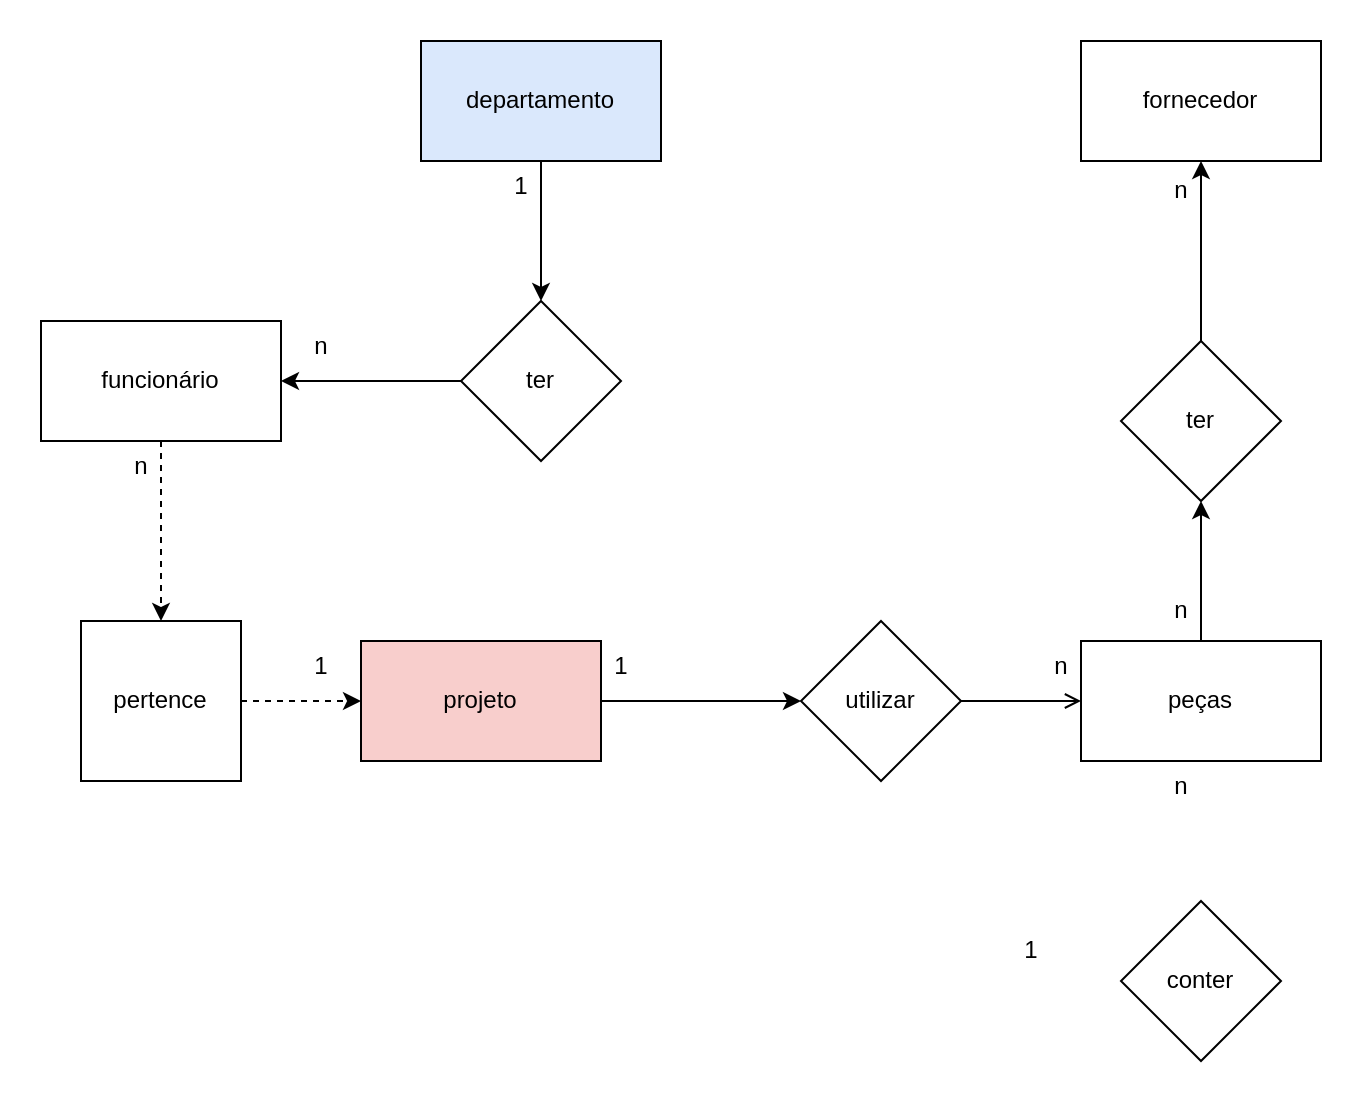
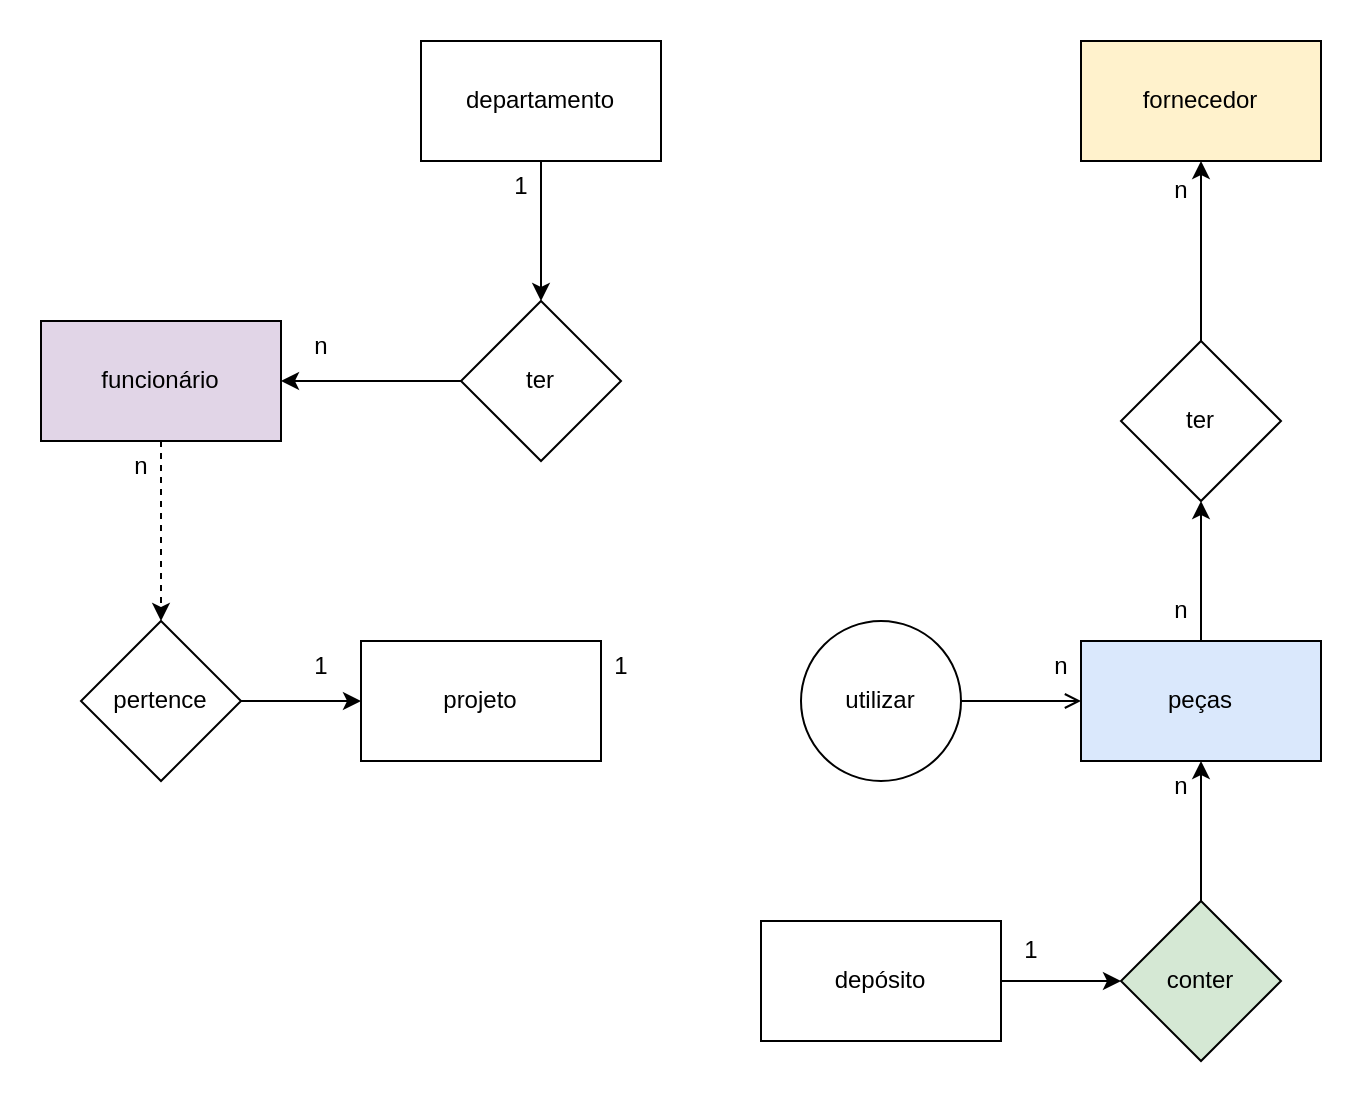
- <mxCell id="3" value="&lt;div&gt;departamento&lt;/div&gt;" style="whiteSpace=wrap;html=1;fillColor=#dae8fc;" vertex="1" parent="1"><mxGeometry x="210" y="20" width="120" height="60" as="geometry" /></mxCell>
+ <mxCell id="3" value="&lt;div&gt;departamento&lt;/div&gt;" style="whiteSpace=wrap;html=1;" vertex="1" parent="1"><mxGeometry x="210" y="20" width="120" height="60" as="geometry" /></mxCell>
- <mxCell id="18" value="fornecedor" style="whiteSpace=wrap;html=1;" vertex="1" parent="1"><mxGeometry x="540" y="20" width="120" height="60" as="geometry" /></mxCell>
+ <mxCell id="18" value="fornecedor" style="whiteSpace=wrap;html=1;fillColor=#fff2cc;" vertex="1" parent="1"><mxGeometry x="540" y="20" width="120" height="60" as="geometry" /></mxCell>
- <mxCell id="7" value="funcionário" style="whiteSpace=wrap;html=1;" vertex="1" parent="1"><mxGeometry x="20" y="160" width="120" height="60" as="geometry" /></mxCell>
+ <mxCell id="7" value="funcionário" style="whiteSpace=wrap;html=1;fillColor=#e1d5e7;" vertex="1" parent="1"><mxGeometry x="20" y="160" width="120" height="60" as="geometry" /></mxCell>
- <mxCell id="9" value="pertence" style="whiteSpace=wrap;html=1;rounded=0;" vertex="1" parent="1"><mxGeometry x="40" y="310" width="80" height="80" as="geometry" /></mxCell>
+ <mxCell id="9" value="pertence" style="rhombus;whiteSpace=wrap;html=1;" vertex="1" parent="1"><mxGeometry x="40" y="310" width="80" height="80" as="geometry" /></mxCell>
- <mxCell id="8" value="" style="edgeStyle=orthogonalEdgeStyle;rounded=0;orthogonalLoop=1;jettySize=auto;html=1;dashed=1;" edge="1" parent="1" source="9" target="11"><mxGeometry relative="1" as="geometry" /></mxCell>
+ <mxCell id="8" value="" style="edgeStyle=orthogonalEdgeStyle;rounded=0;orthogonalLoop=1;jettySize=auto;html=1;" edge="1" parent="1" source="9" target="11"><mxGeometry relative="1" as="geometry" /></mxCell>
- <mxCell id="11" value="projeto" style="whiteSpace=wrap;html=1;fillColor=#f8cecc;" vertex="1" parent="1"><mxGeometry x="180" y="320" width="120" height="60" as="geometry" /></mxCell>
+ <mxCell id="11" value="projeto" style="whiteSpace=wrap;html=1;" vertex="1" parent="1"><mxGeometry x="180" y="320" width="120" height="60" as="geometry" /></mxCell>
- <mxCell id="10" value="" style="edgeStyle=orthogonalEdgeStyle;rounded=0;orthogonalLoop=1;jettySize=auto;html=1;" edge="1" parent="1" source="11" target="13"><mxGeometry relative="1" as="geometry" /></mxCell>
- <mxCell id="13" value="utilizar" style="rhombus;whiteSpace=wrap;html=1;" vertex="1" parent="1"><mxGeometry x="400" y="310" width="80" height="80" as="geometry" /></mxCell>
+ <mxCell id="13" value="utilizar" style="ellipse;whiteSpace=wrap;html=1;" vertex="1" parent="1"><mxGeometry x="400" y="310" width="80" height="80" as="geometry" /></mxCell>
- <mxCell id="15" value="peças" style="whiteSpace=wrap;html=1;" vertex="1" parent="1"><mxGeometry x="540" y="320" width="120" height="60" as="geometry" /></mxCell>
+ <mxCell id="15" value="peças" style="whiteSpace=wrap;html=1;fillColor=#dae8fc;" vertex="1" parent="1"><mxGeometry x="540" y="320" width="120" height="60" as="geometry" /></mxCell>
+ <mxCell id="19" value="" style="edgeStyle=orthogonalEdgeStyle;rounded=0;orthogonalLoop=1;jettySize=auto;html=1;" edge="1" parent="1" source="20" target="15"><mxGeometry relative="1" as="geometry" /></mxCell>
+ <mxCell id="22" value="depósito" style="whiteSpace=wrap;html=1;" vertex="1" parent="1"><mxGeometry x="380" y="460" width="120" height="60" as="geometry" /></mxCell>
+ <mxCell id="21" style="edgeStyle=orthogonalEdgeStyle;rounded=0;orthogonalLoop=1;jettySize=auto;html=1;exitX=1;exitY=0.5;exitDx=0;exitDy=0;entryX=0;entryY=0.5;entryDx=0;entryDy=0;" edge="1" parent="1" source="22" target="20"><mxGeometry relative="1" as="geometry" /></mxCell>
- <mxCell id="20" value="conter" style="rhombus;whiteSpace=wrap;html=1;" vertex="1" parent="1"><mxGeometry x="560" y="450" width="80" height="80" as="geometry" /></mxCell>
+ <mxCell id="20" value="conter" style="rhombus;whiteSpace=wrap;html=1;fillColor=#d5e8d4;" vertex="1" parent="1"><mxGeometry x="560" y="450" width="80" height="80" as="geometry" /></mxCell>
